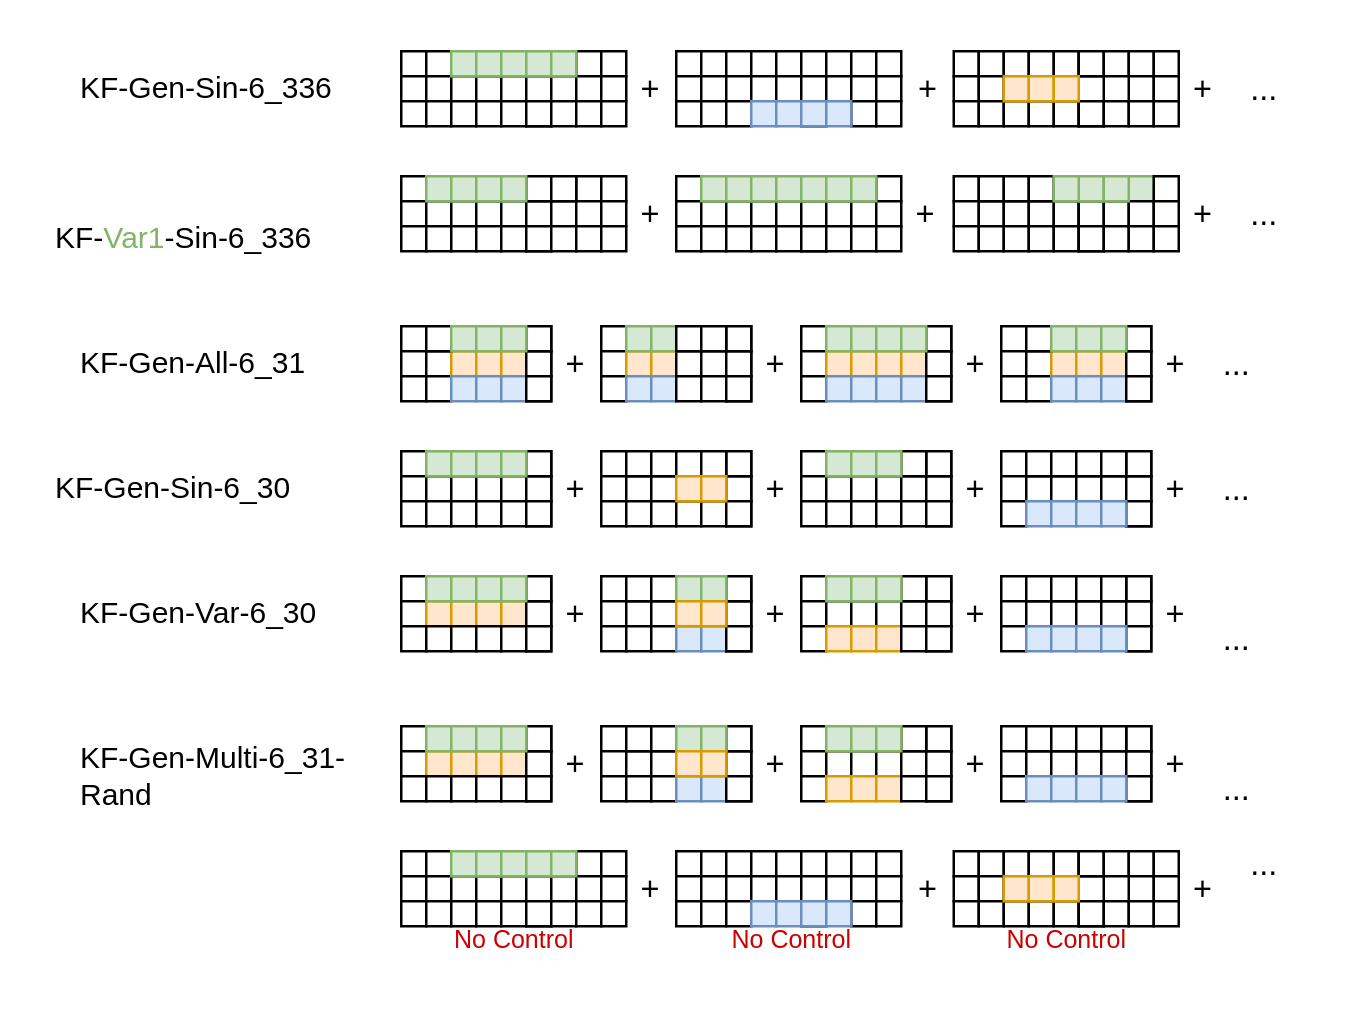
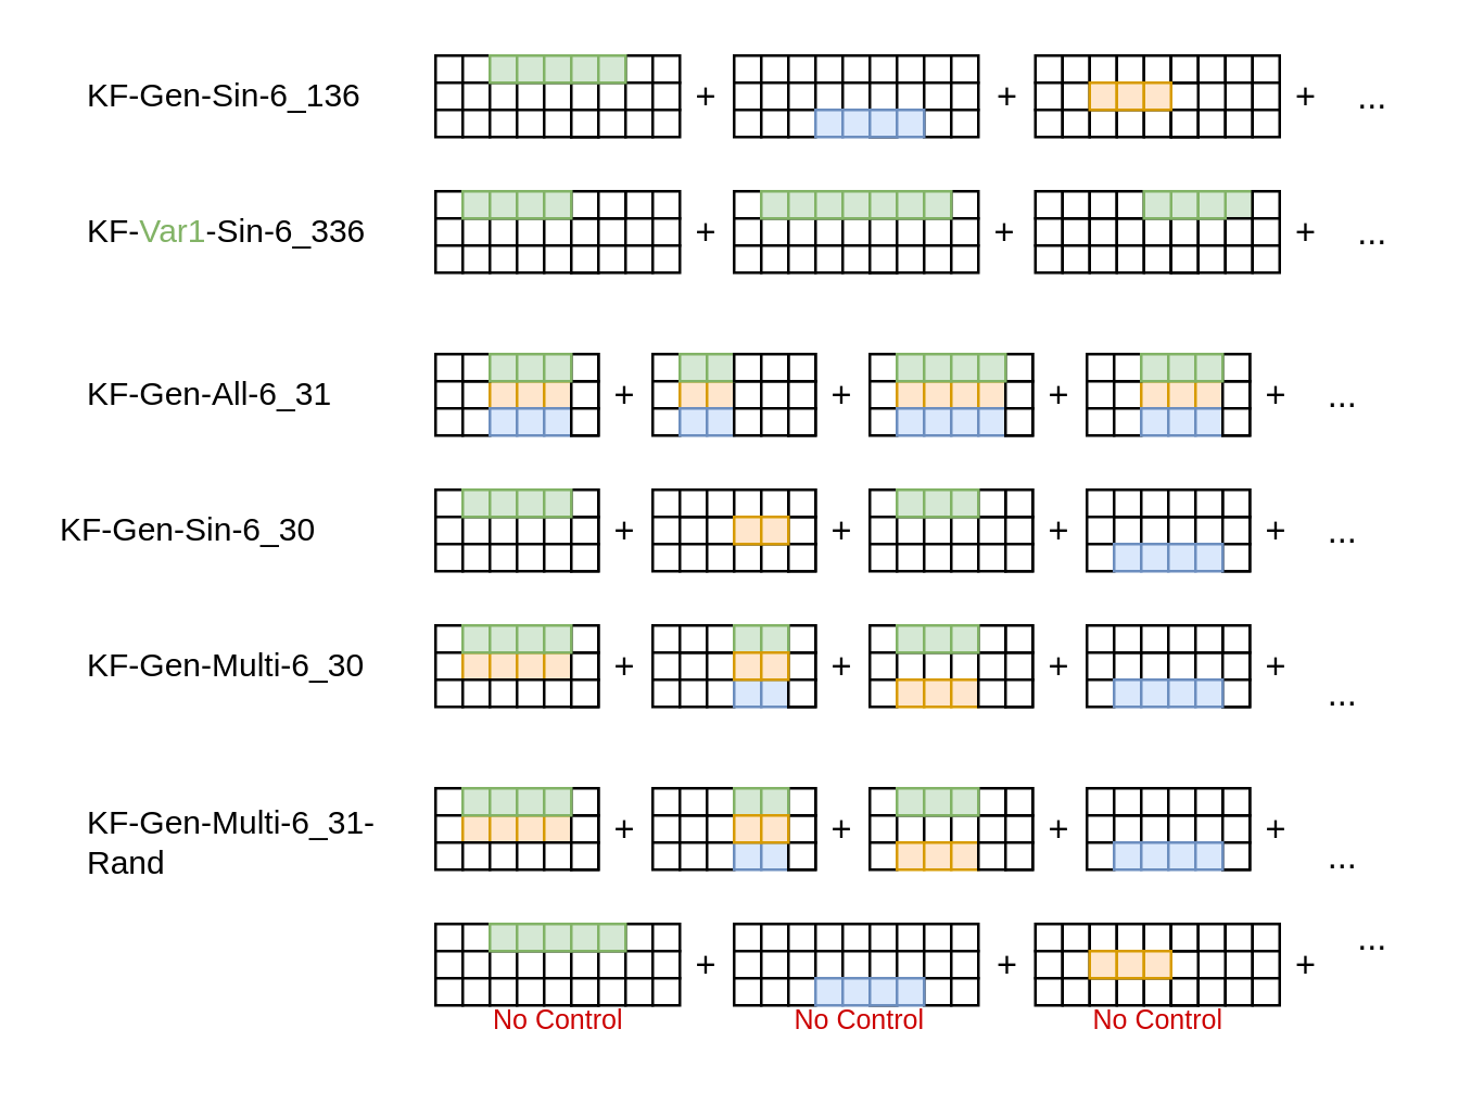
- <mxCell id="201" value="KF-Gen-Sin-6_336" style="text;html=1;align=left;verticalAlign=middle;resizable=0;points=[];autosize=1;strokeColor=none;fillColor=none;fontStyle=0" parent="1" vertex="1"><mxGeometry x="30" y="20" width="120" height="30" as="geometry" /></mxCell>
+ <mxCell id="201" value="KF-Gen-Sin-6_136" style="text;html=1;align=left;verticalAlign=middle;resizable=0;points=[];autosize=1;strokeColor=none;fillColor=none;fontStyle=0" parent="1" vertex="1"><mxGeometry x="30" y="20" width="120" height="30" as="geometry" /></mxCell>
- <mxCell id="200" value="KF-&lt;font color=&quot;#82b366&quot;&gt;Var1&lt;/font&gt;-Sin-6_336" style="text;html=1;align=left;verticalAlign=middle;resizable=0;points=[];autosize=1;strokeColor=none;fillColor=none;fontStyle=0" parent="1" vertex="1"><mxGeometry x="20" y="80" width="130" height="30" as="geometry" /></mxCell>
+ <mxCell id="200" value="KF-&lt;font color=&quot;#82b366&quot;&gt;Var1&lt;/font&gt;-Sin-6_336" style="text;html=1;align=left;verticalAlign=middle;resizable=0;points=[];autosize=1;strokeColor=none;fillColor=none;fontStyle=0" parent="1" vertex="1"><mxGeometry x="30" y="70" width="130" height="30" as="geometry" /></mxCell>
- <mxCell id="579" value="KF-Gen-Var-6_30" style="text;html=1;align=left;verticalAlign=middle;resizable=0;points=[];autosize=1;strokeColor=none;fillColor=none;fontStyle=0" parent="1" vertex="1"><mxGeometry x="30" y="230" width="130" height="30" as="geometry" /></mxCell>
+ <mxCell id="579" value="KF-Gen-Multi-6_30" style="text;html=1;align=left;verticalAlign=middle;resizable=0;points=[];autosize=1;strokeColor=none;fillColor=none;fontStyle=0" parent="1" vertex="1"><mxGeometry x="30" y="230" width="130" height="30" as="geometry" /></mxCell>
